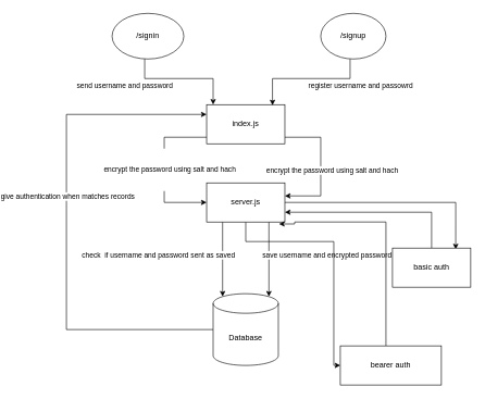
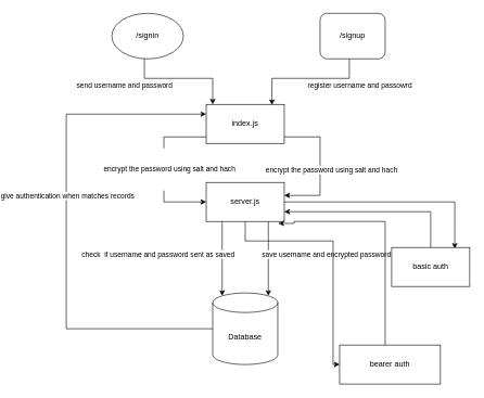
- <mxCell id="18" value="/signup" style="ellipse;whiteSpace=wrap;html=1;" vertex="1" parent="1"><mxGeometry x="410" y="20" width="100" height="70" as="geometry" /></mxCell>
+ <mxCell id="18" value="/signup" style="whiteSpace=wrap;html=1;rounded=1;" vertex="1" parent="1"><mxGeometry x="410" y="20" width="100" height="70" as="geometry" /></mxCell>
